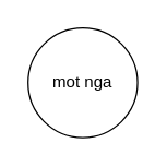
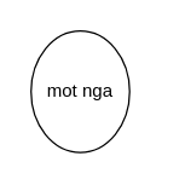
- <mxCell id="2" value="mot nga" style="ellipse;whiteSpace=wrap;html=1;aspect=fixed;" parent="1" vertex="1"><mxGeometry x="20" y="20" width="80" height="80" as="geometry" /></mxCell>
+ <mxCell id="2" value="mot nga" style="ellipse;whiteSpace=wrap;html=1;aspect=fixed;" parent="1" vertex="1"><mxGeometry x="20" y="20" width="65" height="80" as="geometry" /></mxCell>
